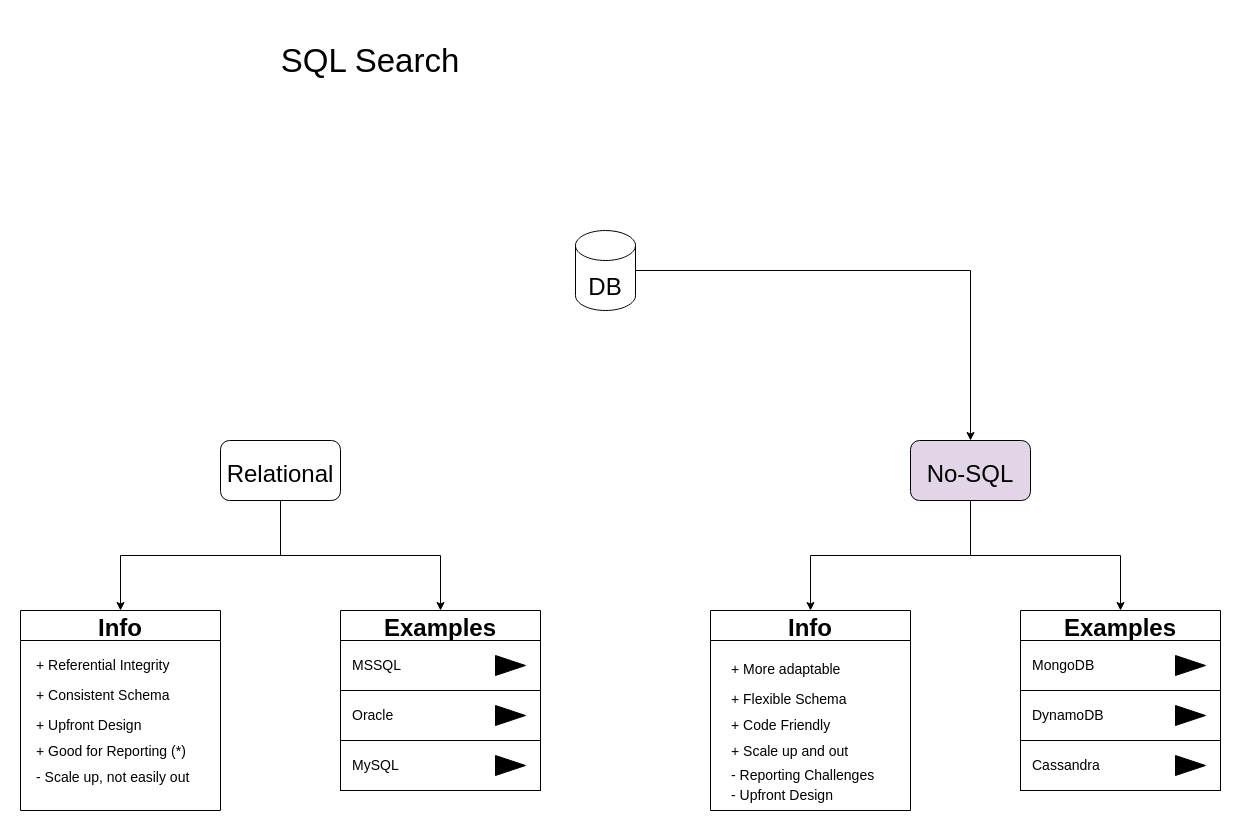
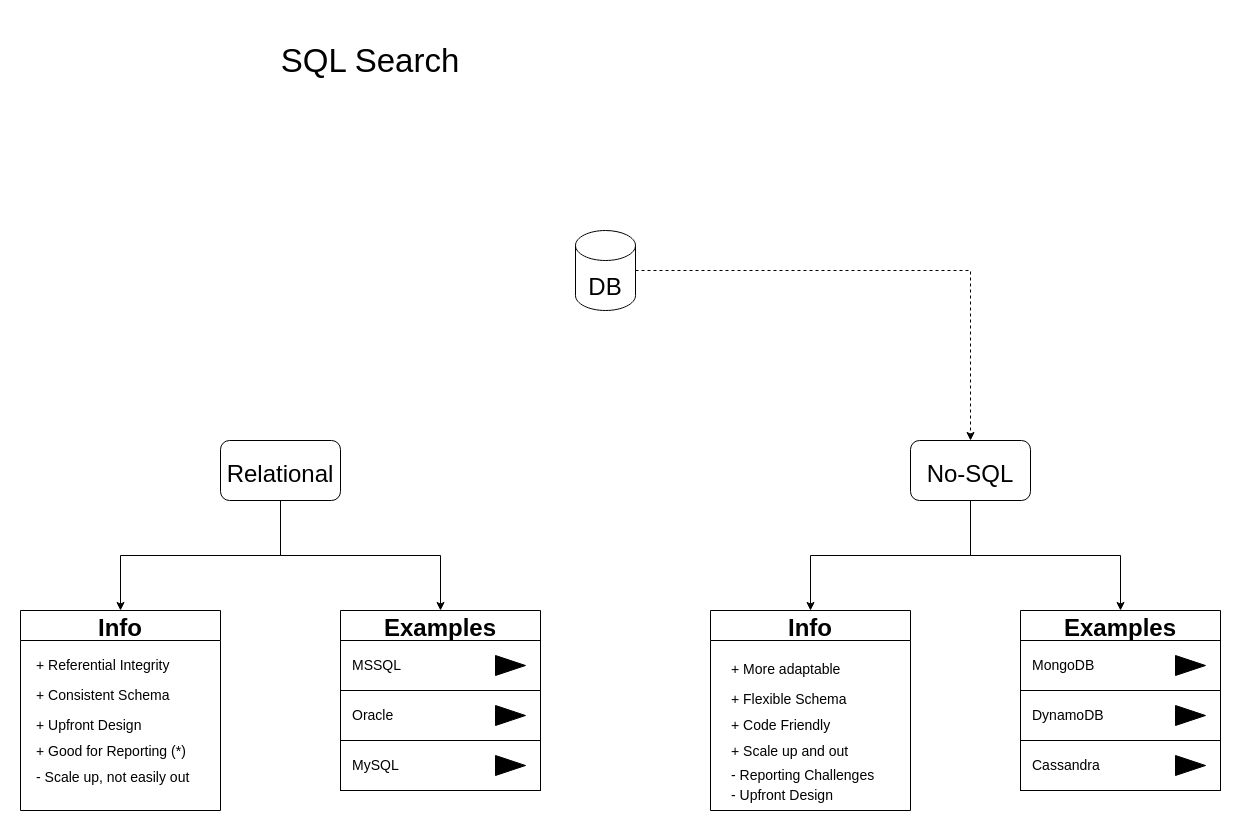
- <mxCell id="3" style="edgeStyle=orthogonalEdgeStyle;rounded=0;orthogonalLoop=1;jettySize=auto;html=1;entryX=0.5;entryY=0;entryDx=0;entryDy=0;fontSize=24;" parent="1" source="4" target="10" edge="1"><mxGeometry relative="1" as="geometry" /></mxCell>
+ <mxCell id="3" style="edgeStyle=orthogonalEdgeStyle;rounded=0;orthogonalLoop=1;jettySize=auto;html=1;entryX=0.5;entryY=0;entryDx=0;entryDy=0;fontSize=24;dashed=1;" parent="1" source="4" target="10" edge="1"><mxGeometry relative="1" as="geometry" /></mxCell>
- <mxCell id="10" value="&lt;font style=&quot;font-size: 24px&quot;&gt;No-SQL&lt;/font&gt;" style="rounded=1;whiteSpace=wrap;html=1;fontSize=33;fillColor=#e1d5e7;" parent="1" vertex="1"><mxGeometry x="910" y="440" width="120" height="60" as="geometry" /></mxCell>
+ <mxCell id="10" value="&lt;font style=&quot;font-size: 24px&quot;&gt;No-SQL&lt;/font&gt;" style="rounded=1;whiteSpace=wrap;html=1;fontSize=33;" parent="1" vertex="1"><mxGeometry x="910" y="440" width="120" height="60" as="geometry" /></mxCell>
